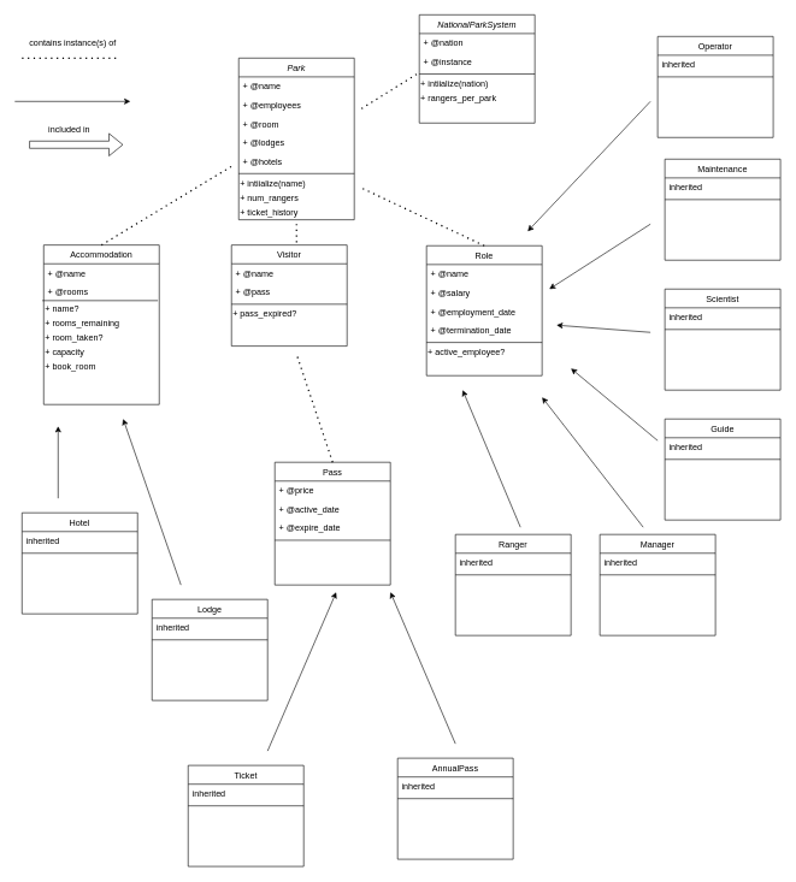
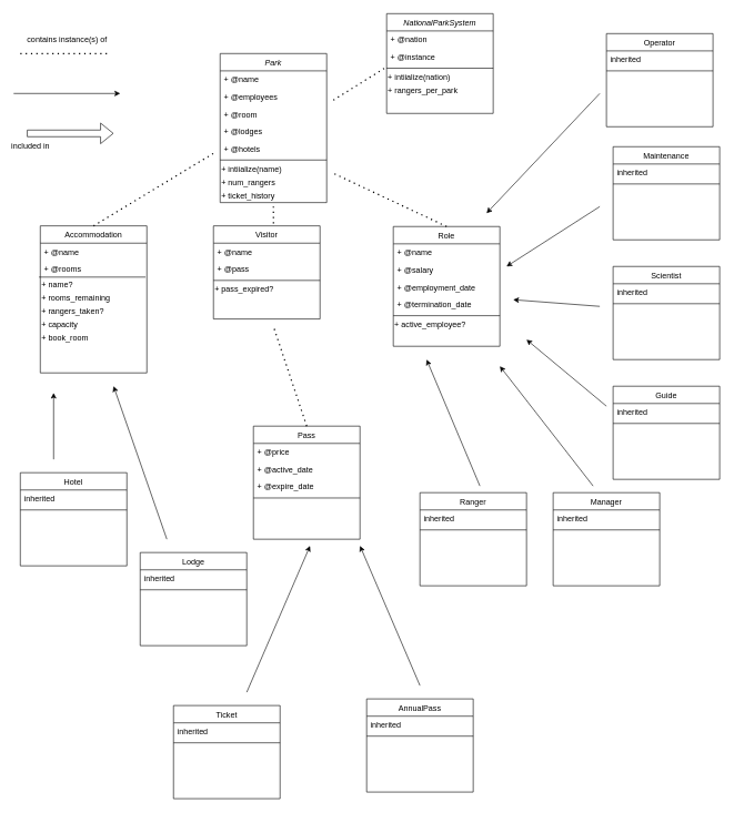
- <mxCell id="39" value="included in" style="text;html=1;align=center;verticalAlign=middle;resizable=0;points=[];autosize=1;strokeColor=none;fillColor=none;" vertex="1" parent="1"><mxGeometry x="60" y="170" width="70" height="20" as="geometry" /></mxCell>
+ <mxCell id="39" value="included in" style="text;html=1;align=center;verticalAlign=middle;resizable=0;points=[];autosize=1;strokeColor=none;fillColor=none;" vertex="1" parent="1"><mxGeometry x="10" y="210" width="70" height="20" as="geometry" /></mxCell>
- <mxCell id="17" value="+ room_taken?" style="text;html=1;align=left;verticalAlign=middle;resizable=0;points=[];autosize=1;strokeColor=none;fillColor=none;" vertex="1" parent="12"><mxGeometry y="118" width="160" height="20" as="geometry" /></mxCell>
+ <mxCell id="17" value="+ rangers_taken?" style="text;html=1;align=left;verticalAlign=middle;resizable=0;points=[];autosize=1;strokeColor=none;fillColor=none;" vertex="1" parent="12"><mxGeometry y="118" width="160" height="20" as="geometry" /></mxCell>
